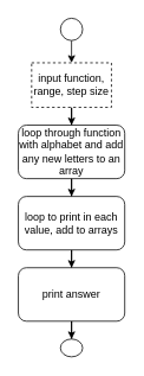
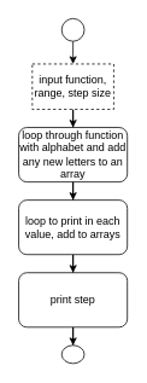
- <mxCell id="10" value="print answer" style="whiteSpace=wrap;html=1;rounded=1;" parent="1" vertex="1"><mxGeometry x="20" y="300" width="120" height="60" as="geometry" /></mxCell>
+ <mxCell id="10" value="print step" style="whiteSpace=wrap;html=1;rounded=1;" parent="1" vertex="1"><mxGeometry x="20" y="300" width="120" height="60" as="geometry" /></mxCell>
